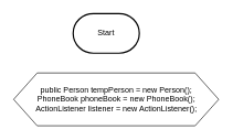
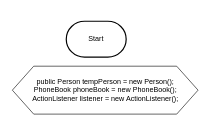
- <mxCell id="2" value="Start" style="strokeWidth=2;html=1;shape=mxgraph.flowchart.terminator;whiteSpace=wrap;" vertex="1" parent="1"><mxGeometry x="110" y="20" width="100" height="60" as="geometry" /></mxCell>
+ <mxCell id="2" value="Start" style="strokeWidth=2;html=1;shape=mxgraph.flowchart.terminator;whiteSpace=wrap;" vertex="1" parent="1"><mxGeometry x="110" y="35" width="100" height="60" as="geometry" /></mxCell>
